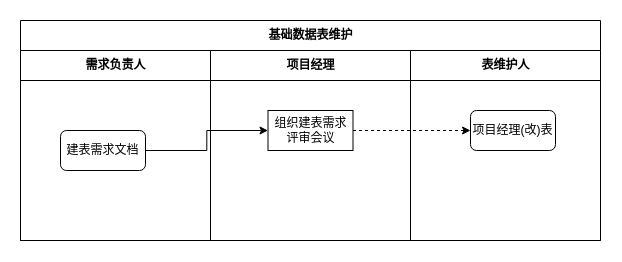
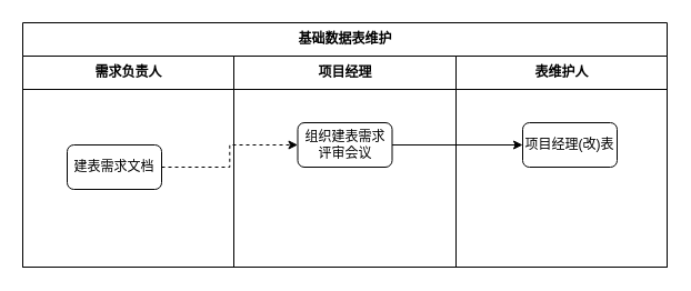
- <mxCell id="6" value="组织建表需求评审会议" style="whiteSpace=wrap;html=1;rounded=0;" vertex="1" parent="5"><mxGeometry x="57.5" y="60" width="85" height="40" as="geometry" /></mxCell>
+ <mxCell id="6" value="组织建表需求评审会议" style="rounded=1;whiteSpace=wrap;html=1;" vertex="1" parent="5"><mxGeometry x="57.5" y="60" width="85" height="40" as="geometry" /></mxCell>
- <mxCell id="10" style="edgeStyle=orthogonalEdgeStyle;rounded=0;orthogonalLoop=1;jettySize=auto;html=1;entryX=0;entryY=0.5;entryDx=0;entryDy=0;dashed=1;" edge="1" parent="2" source="6" target="8"><mxGeometry relative="1" as="geometry" /></mxCell>
+ <mxCell id="10" style="edgeStyle=orthogonalEdgeStyle;rounded=0;orthogonalLoop=1;jettySize=auto;html=1;entryX=0;entryY=0.5;entryDx=0;entryDy=0;" edge="1" parent="2" source="6" target="8"><mxGeometry relative="1" as="geometry" /></mxCell>
- <mxCell id="9" style="edgeStyle=orthogonalEdgeStyle;rounded=0;orthogonalLoop=1;jettySize=auto;html=1;entryX=0;entryY=0.5;entryDx=0;entryDy=0;" edge="1" parent="2" source="4" target="6"><mxGeometry relative="1" as="geometry"><mxPoint x="230" y="110" as="targetPoint" /></mxGeometry></mxCell>
+ <mxCell id="9" style="edgeStyle=orthogonalEdgeStyle;rounded=0;orthogonalLoop=1;jettySize=auto;html=1;entryX=0;entryY=0.5;entryDx=0;entryDy=0;dashed=1;" edge="1" parent="2" source="4" target="6"><mxGeometry relative="1" as="geometry"><mxPoint x="230" y="110" as="targetPoint" /></mxGeometry></mxCell>
